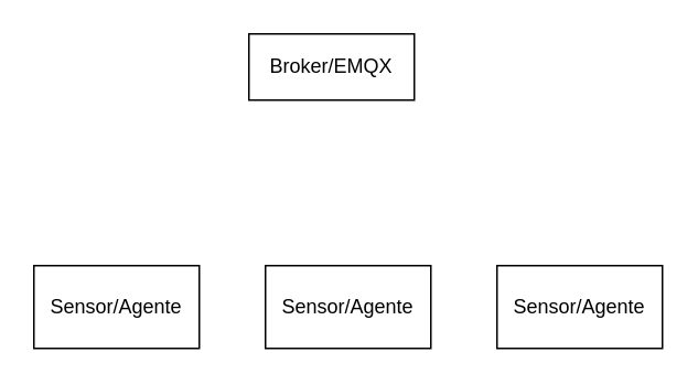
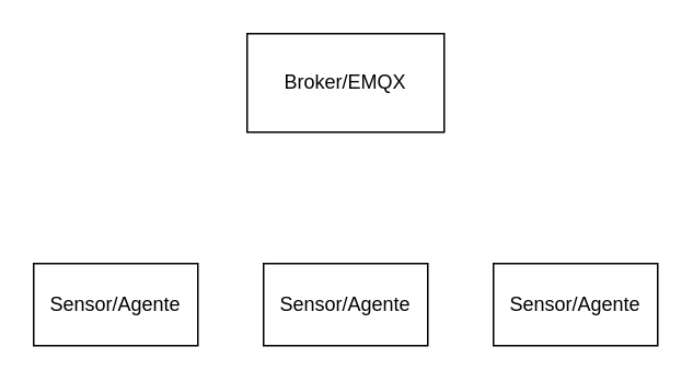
- <mxCell id="5" value="Broker/EMQX" style="rounded=0;whiteSpace=wrap;html=1;" vertex="1" parent="1"><mxGeometry x="150" y="20" width="100" height="40" as="geometry" /></mxCell>
+ <mxCell id="5" value="Broker/EMQX" style="rounded=0;whiteSpace=wrap;html=1;" vertex="1" parent="1"><mxGeometry x="150" y="20" width="120" height="60" as="geometry" /></mxCell>
